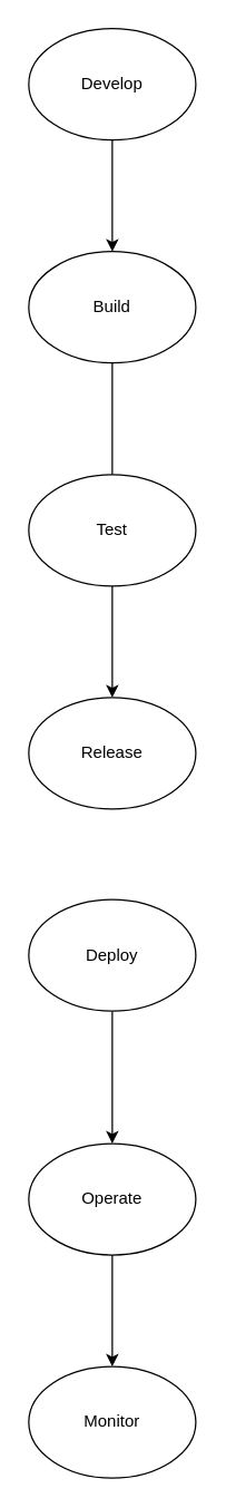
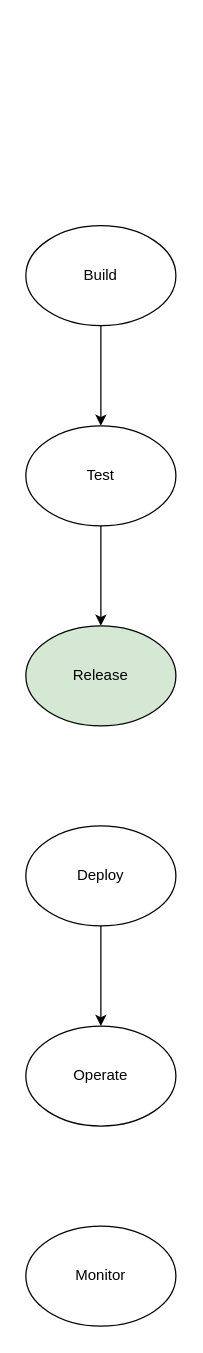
- <mxCell id="3" value="Develop" style="ellipse;whiteSpace=wrap;html=1;" vertex="1" parent="1"><mxGeometry x="20" y="20" width="120" height="80" as="geometry" /></mxCell>
- <mxCell id="2" value="" style="edgeStyle=orthogonalEdgeStyle;rounded=0;orthogonalLoop=1;jettySize=auto;html=1;" edge="1" parent="1" source="3" target="5"><mxGeometry relative="1" as="geometry" /></mxCell>
- <mxCell id="4" value="" style="edgeStyle=orthogonalEdgeStyle;rounded=0;orthogonalLoop=1;jettySize=auto;html=1;endArrow=none;" edge="1" parent="1" source="5" target="7"><mxGeometry relative="1" as="geometry" /></mxCell>
+ <mxCell id="4" value="" style="edgeStyle=orthogonalEdgeStyle;rounded=0;orthogonalLoop=1;jettySize=auto;html=1;" edge="1" parent="1" source="5" target="7"><mxGeometry relative="1" as="geometry" /></mxCell>
- <mxCell id="8" value="Release" style="ellipse;whiteSpace=wrap;html=1;" vertex="1" parent="1"><mxGeometry x="20" y="500" width="120" height="80" as="geometry" /></mxCell>
+ <mxCell id="8" value="Release" style="ellipse;whiteSpace=wrap;html=1;fillColor=#d5e8d4;" vertex="1" parent="1"><mxGeometry x="20" y="500" width="120" height="80" as="geometry" /></mxCell>
- <mxCell id="10" value="Deploy" style="ellipse;whiteSpace=wrap;html=1;" vertex="1" parent="1"><mxGeometry x="20" y="645" width="120" height="80" as="geometry" /></mxCell>
+ <mxCell id="10" value="Deploy" style="ellipse;whiteSpace=wrap;html=1;" vertex="1" parent="1"><mxGeometry x="20" y="660" width="120" height="80" as="geometry" /></mxCell>
- <mxCell id="11" value="" style="edgeStyle=orthogonalEdgeStyle;rounded=0;orthogonalLoop=1;jettySize=auto;html=1;" edge="1" parent="1" source="12" target="13"><mxGeometry relative="1" as="geometry" /></mxCell>
